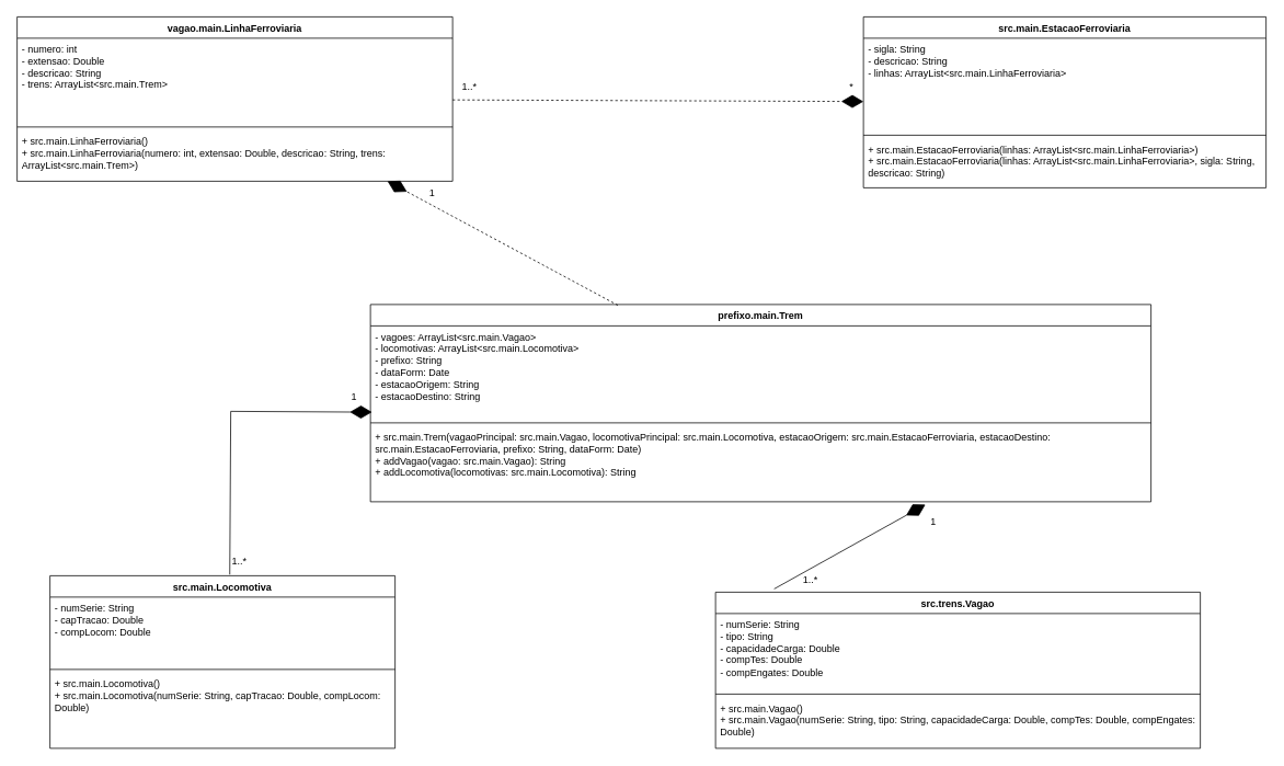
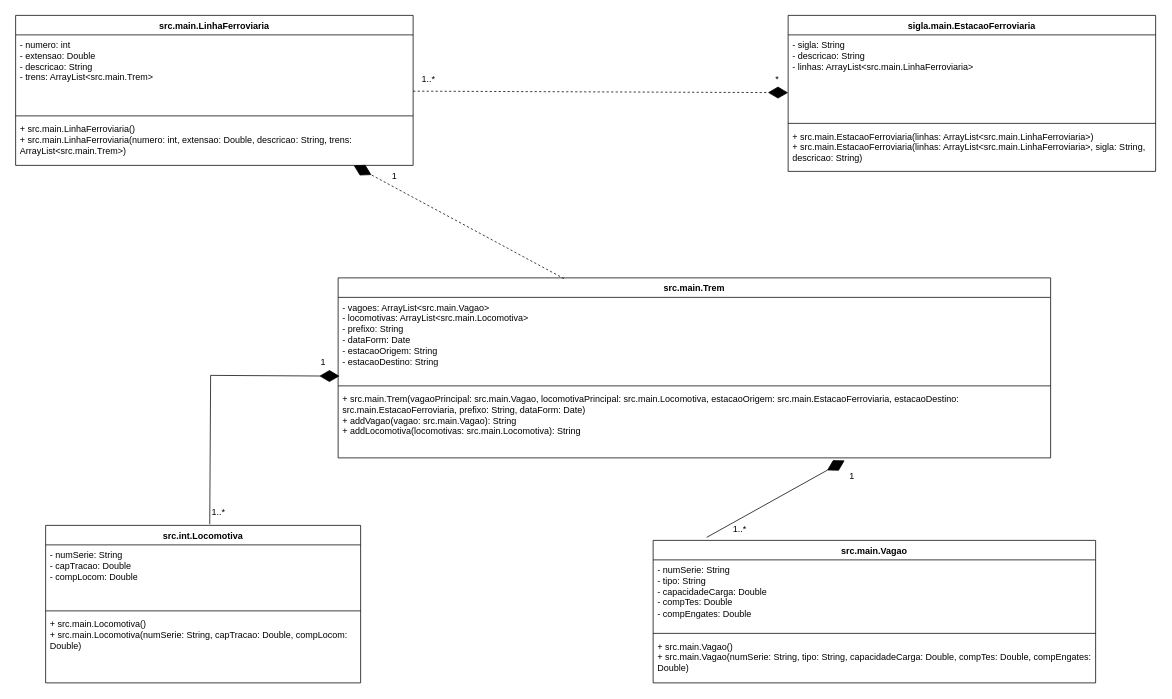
- <mxCell id="14" value="vagao.main.LinhaFerroviaria" style="swimlane;fontStyle=1;align=center;verticalAlign=top;childLayout=stackLayout;horizontal=1;startSize=26;horizontalStack=0;resizeParent=1;resizeParentMax=0;resizeLast=0;collapsible=1;marginBottom=0;whiteSpace=wrap;html=1;" parent="1" vertex="1"><mxGeometry x="20" y="20" width="530" height="200" as="geometry" /></mxCell>
+ <mxCell id="14" value="src.main.LinhaFerroviaria" style="swimlane;fontStyle=1;align=center;verticalAlign=top;childLayout=stackLayout;horizontal=1;startSize=26;horizontalStack=0;resizeParent=1;resizeParentMax=0;resizeLast=0;collapsible=1;marginBottom=0;whiteSpace=wrap;html=1;" parent="1" vertex="1"><mxGeometry x="20" y="20" width="530" height="200" as="geometry" /></mxCell>
- <mxCell id="2" value="src.main.EstacaoFerroviaria" style="swimlane;fontStyle=1;align=center;verticalAlign=top;childLayout=stackLayout;horizontal=1;startSize=26;horizontalStack=0;resizeParent=1;resizeParentMax=0;resizeLast=0;collapsible=1;marginBottom=0;whiteSpace=wrap;html=1;" parent="1" vertex="1"><mxGeometry x="1050" y="20" width="490" height="208" as="geometry" /></mxCell>
+ <mxCell id="2" value="sigla.main.EstacaoFerroviaria" style="swimlane;fontStyle=1;align=center;verticalAlign=top;childLayout=stackLayout;horizontal=1;startSize=26;horizontalStack=0;resizeParent=1;resizeParentMax=0;resizeLast=0;collapsible=1;marginBottom=0;whiteSpace=wrap;html=1;" parent="1" vertex="1"><mxGeometry x="1050" y="20" width="490" height="208" as="geometry" /></mxCell>
- <mxCell id="6" value="prefixo.main.Trem&lt;br&gt;" style="swimlane;fontStyle=1;align=center;verticalAlign=top;childLayout=stackLayout;horizontal=1;startSize=26;horizontalStack=0;resizeParent=1;resizeParentMax=0;resizeLast=0;collapsible=1;marginBottom=0;whiteSpace=wrap;html=1;" parent="1" vertex="1"><mxGeometry x="450" y="370" width="950" height="240" as="geometry" /></mxCell>
+ <mxCell id="6" value="src.main.Trem&lt;br&gt;" style="swimlane;fontStyle=1;align=center;verticalAlign=top;childLayout=stackLayout;horizontal=1;startSize=26;horizontalStack=0;resizeParent=1;resizeParentMax=0;resizeLast=0;collapsible=1;marginBottom=0;whiteSpace=wrap;html=1;" parent="1" vertex="1"><mxGeometry x="450" y="370" width="950" height="240" as="geometry" /></mxCell>
- <mxCell id="10" value="src.main.Locomotiva" style="swimlane;fontStyle=1;align=center;verticalAlign=top;childLayout=stackLayout;horizontal=1;startSize=26;horizontalStack=0;resizeParent=1;resizeParentMax=0;resizeLast=0;collapsible=1;marginBottom=0;whiteSpace=wrap;html=1;" parent="1" vertex="1"><mxGeometry x="60" y="700" width="420" height="210" as="geometry" /></mxCell>
+ <mxCell id="10" value="src.int.Locomotiva" style="swimlane;fontStyle=1;align=center;verticalAlign=top;childLayout=stackLayout;horizontal=1;startSize=26;horizontalStack=0;resizeParent=1;resizeParentMax=0;resizeLast=0;collapsible=1;marginBottom=0;whiteSpace=wrap;html=1;" parent="1" vertex="1"><mxGeometry x="60" y="700" width="420" height="210" as="geometry" /></mxCell>
- <mxCell id="18" value="src.trens.Vagao" style="swimlane;fontStyle=1;align=center;verticalAlign=top;childLayout=stackLayout;horizontal=1;startSize=26;horizontalStack=0;resizeParent=1;resizeParentMax=0;resizeLast=0;collapsible=1;marginBottom=0;whiteSpace=wrap;html=1;" parent="1" vertex="1"><mxGeometry x="870" y="720" width="590" height="190" as="geometry" /></mxCell>
+ <mxCell id="18" value="src.main.Vagao" style="swimlane;fontStyle=1;align=center;verticalAlign=top;childLayout=stackLayout;horizontal=1;startSize=26;horizontalStack=0;resizeParent=1;resizeParentMax=0;resizeLast=0;collapsible=1;marginBottom=0;whiteSpace=wrap;html=1;" parent="1" vertex="1"><mxGeometry x="870" y="720" width="590" height="190" as="geometry" /></mxCell>
